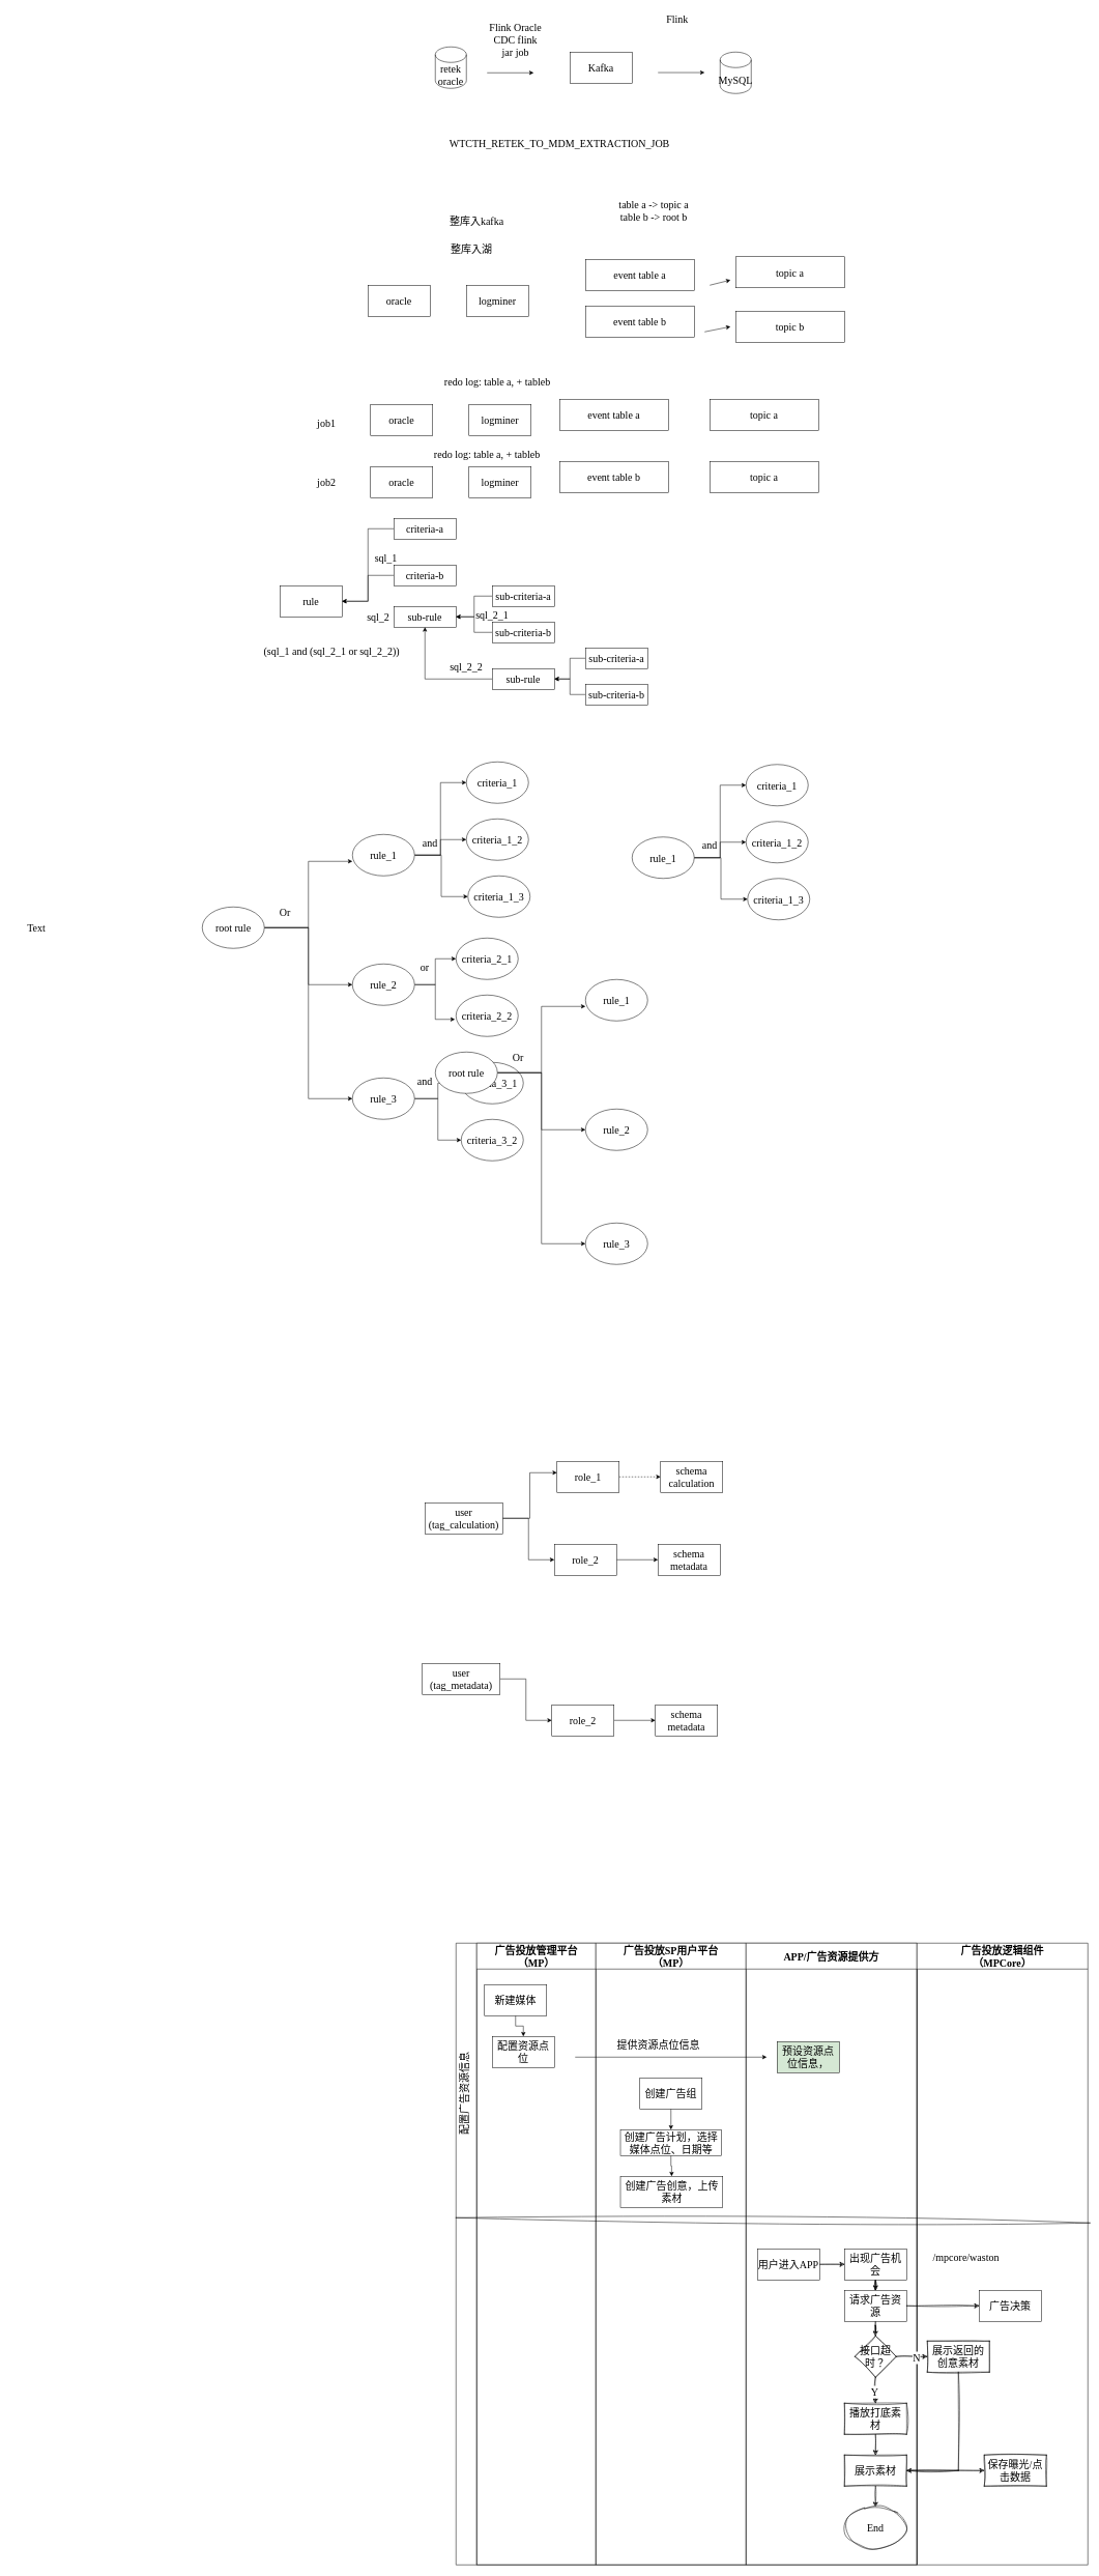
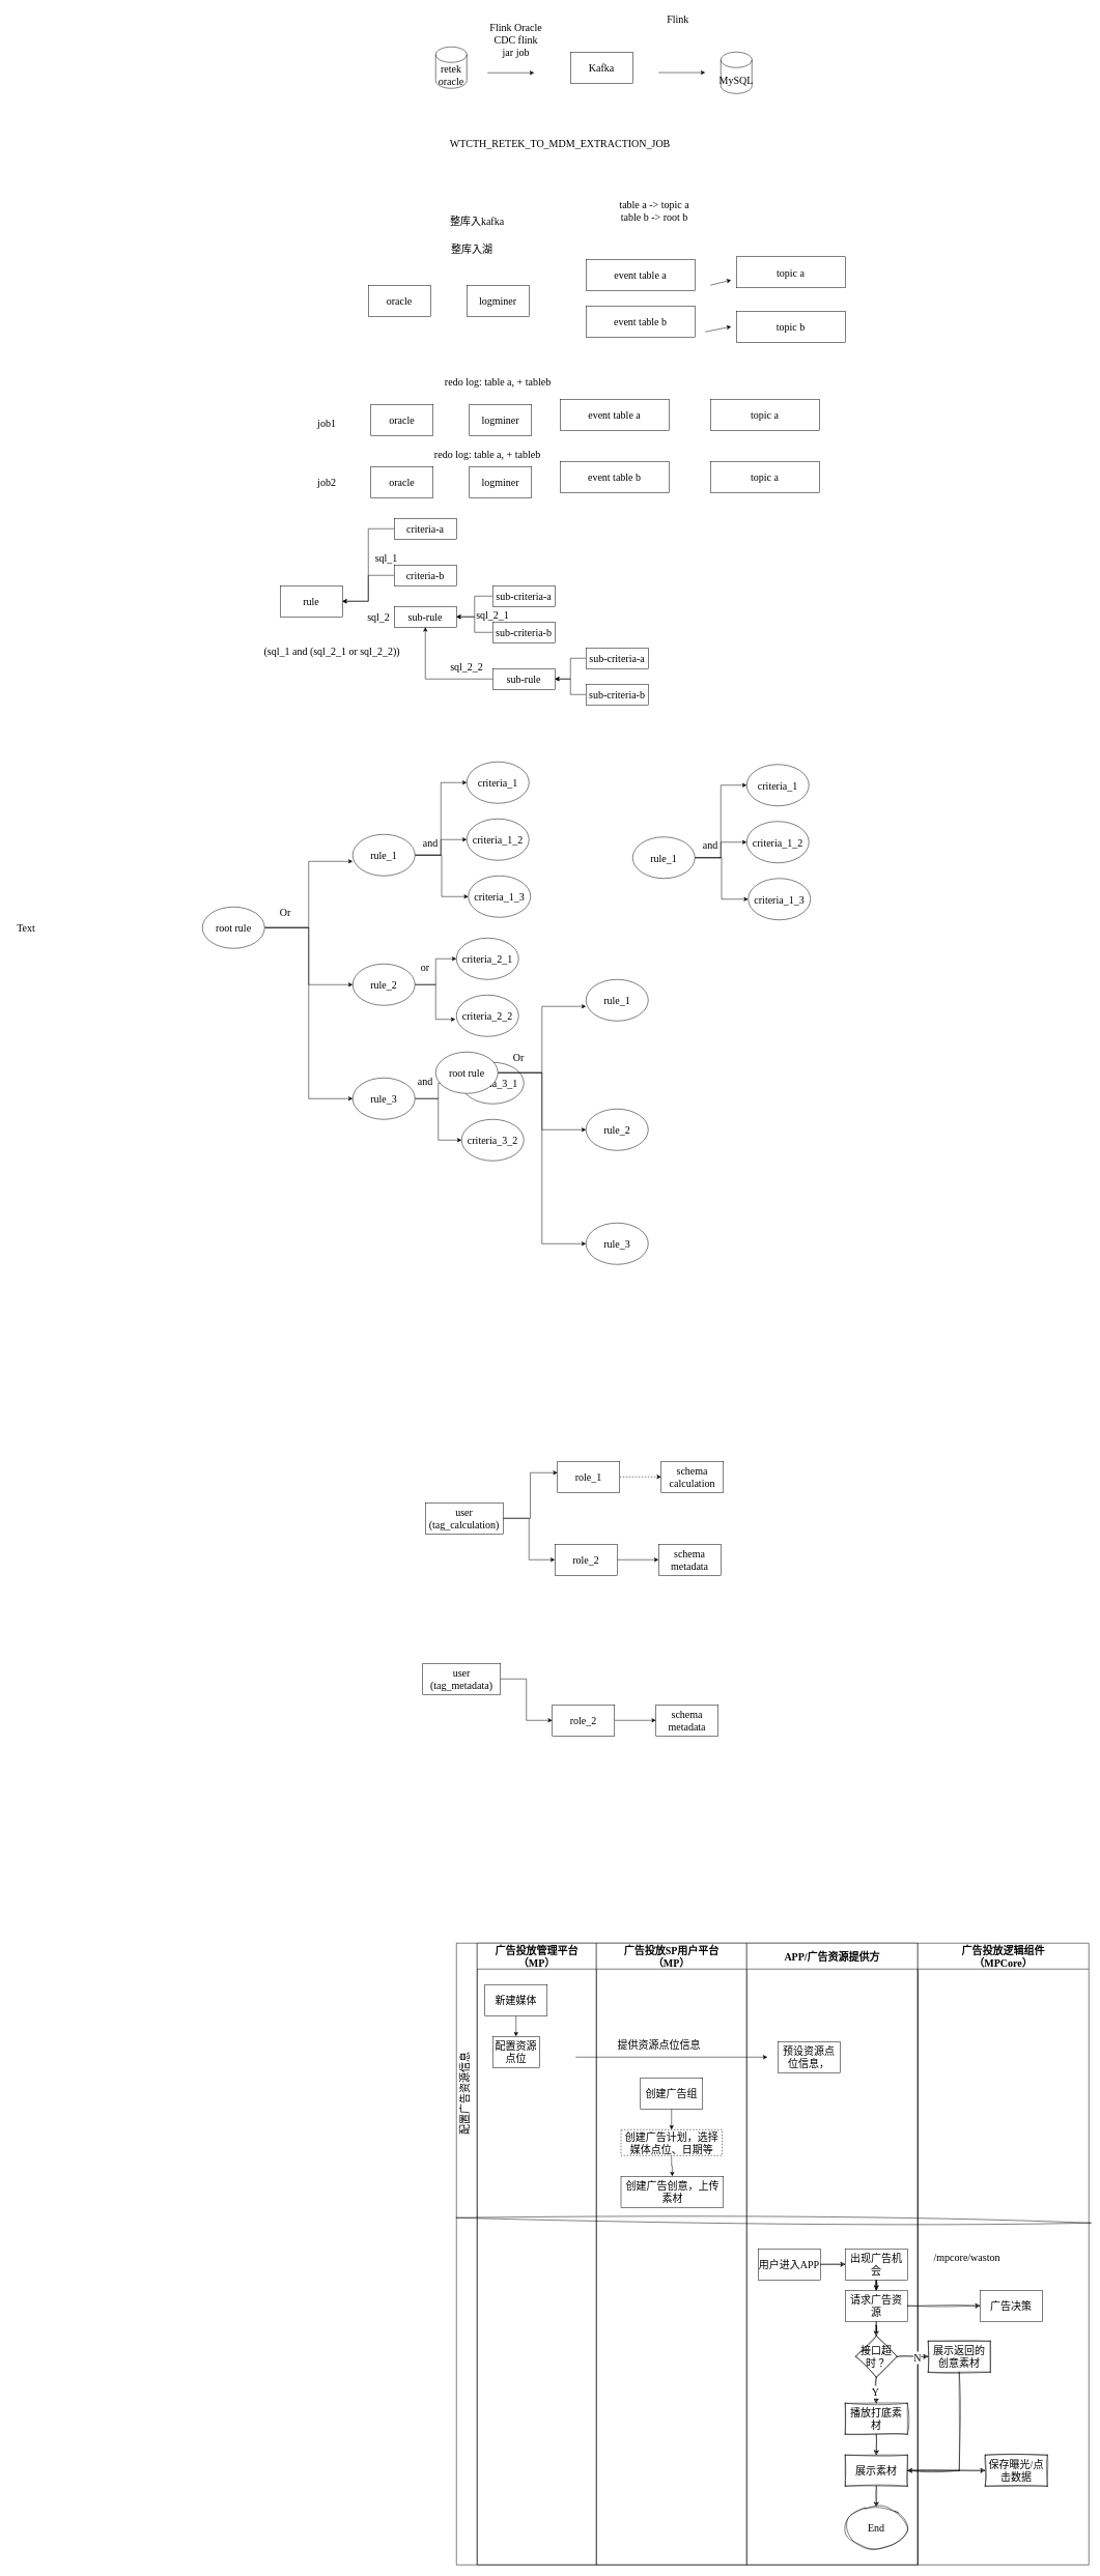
- <mxCell id="79" value="Text" style="text;html=1;strokeColor=none;fillColor=none;align=center;verticalAlign=middle;whiteSpace=wrap;rounded=0;fontSize=20;fontFamily=Times New Roman;fontColor=default;" vertex="1" parent="1"><mxGeometry x="40" y="1774" width="60" height="30" as="geometry" /></mxCell>
+ <mxCell id="79" value="Text" style="text;html=1;strokeColor=none;fillColor=none;align=center;verticalAlign=middle;whiteSpace=wrap;rounded=0;fontSize=20;fontFamily=Times New Roman;fontColor=default;" vertex="1" parent="1"><mxGeometry x="20" y="1774" width="60" height="30" as="geometry" /></mxCell>
- <mxCell id="115" value="配置资源点位" style="rounded=0;whiteSpace=wrap;html=1;hachureGap=4;fontFamily=Times New Roman;fontSize=20;fontColor=default;" vertex="1" parent="112"><mxGeometry x="30" y="180" width="120" height="60" as="geometry" /></mxCell>
+ <mxCell id="115" value="配置资源点位" style="rounded=0;whiteSpace=wrap;html=1;hachureGap=4;fontFamily=Times New Roman;fontSize=20;fontColor=default;" vertex="1" parent="112"><mxGeometry x="30" y="180" width="90" height="60" as="geometry" /></mxCell>
- <mxCell id="125" value="预设资源点位信息，" style="rounded=0;whiteSpace=wrap;html=1;hachureGap=4;fontFamily=Times New Roman;fontSize=20;fontColor=default;fillColor=#d5e8d4;" vertex="1" parent="124"><mxGeometry x="60" y="190" width="120" height="60" as="geometry" /></mxCell>
+ <mxCell id="125" value="预设资源点位信息，" style="rounded=0;whiteSpace=wrap;html=1;hachureGap=4;fontFamily=Times New Roman;fontSize=20;fontColor=default;" vertex="1" parent="124"><mxGeometry x="60" y="190" width="120" height="60" as="geometry" /></mxCell>
- <mxCell id="122" value="创建广告计划，选择媒体点位、日期等" style="rounded=0;whiteSpace=wrap;html=1;hachureGap=4;fontFamily=Times New Roman;fontSize=20;fontColor=default;" vertex="1" parent="117"><mxGeometry x="47.5" y="360" width="195" height="50" as="geometry" /></mxCell>
+ <mxCell id="122" value="创建广告计划，选择媒体点位、日期等" style="rounded=0;whiteSpace=wrap;html=1;hachureGap=4;fontFamily=Times New Roman;fontSize=20;fontColor=default;dashed=1;" vertex="1" parent="117"><mxGeometry x="47.5" y="360" width="195" height="50" as="geometry" /></mxCell>
